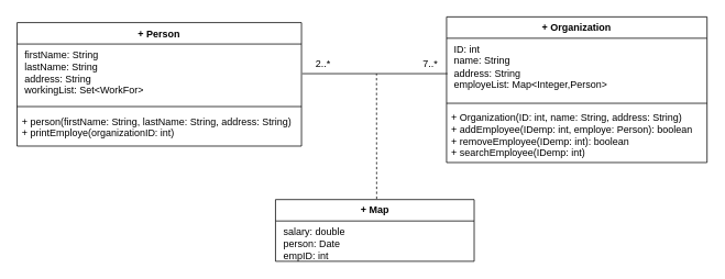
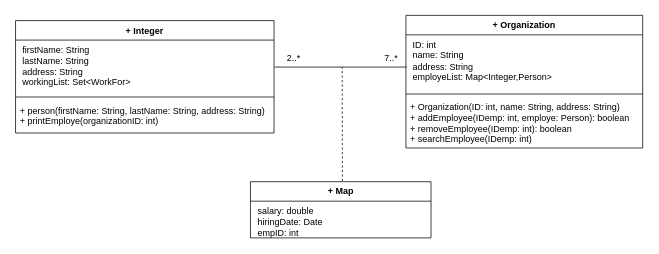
- <mxCell id="6" value="+ Person" style="swimlane;fontStyle=1;align=center;verticalAlign=top;childLayout=stackLayout;horizontal=1;startSize=26;horizontalStack=0;resizeParent=1;resizeParentMax=0;resizeLast=0;collapsible=1;marginBottom=0;whiteSpace=wrap;html=1;" parent="1" vertex="1"><mxGeometry x="20" y="27" width="345" height="150" as="geometry" /></mxCell>
+ <mxCell id="6" value="+ Integer" style="swimlane;fontStyle=1;align=center;verticalAlign=top;childLayout=stackLayout;horizontal=1;startSize=26;horizontalStack=0;resizeParent=1;resizeParentMax=0;resizeLast=0;collapsible=1;marginBottom=0;whiteSpace=wrap;html=1;" parent="1" vertex="1"><mxGeometry x="20" y="27" width="345" height="150" as="geometry" /></mxCell>
- <mxCell id="15" value="&amp;nbsp;&lt;span style=&quot;background-color: initial;&quot;&gt;salary: double&lt;/span&gt;&lt;div&gt;&amp;nbsp;person: Date&lt;/div&gt;&lt;div&gt;&amp;nbsp;empID: int&lt;/div&gt;" style="text;strokeColor=none;fillColor=none;align=left;verticalAlign=top;spacingLeft=4;spacingRight=4;overflow=hidden;rotatable=0;points=[[0,0.5],[1,0.5]];portConstraint=eastwest;whiteSpace=wrap;html=1;" parent="14" vertex="1"><mxGeometry y="26" width="241" height="49" as="geometry" /></mxCell>
+ <mxCell id="15" value="&amp;nbsp;&lt;span style=&quot;background-color: initial;&quot;&gt;salary: double&lt;/span&gt;&lt;div&gt;&amp;nbsp;hiringDate: Date&lt;/div&gt;&lt;div&gt;&amp;nbsp;empID: int&lt;/div&gt;" style="text;strokeColor=none;fillColor=none;align=left;verticalAlign=top;spacingLeft=4;spacingRight=4;overflow=hidden;rotatable=0;points=[[0,0.5],[1,0.5]];portConstraint=eastwest;whiteSpace=wrap;html=1;" parent="14" vertex="1"><mxGeometry y="26" width="241" height="49" as="geometry" /></mxCell>
